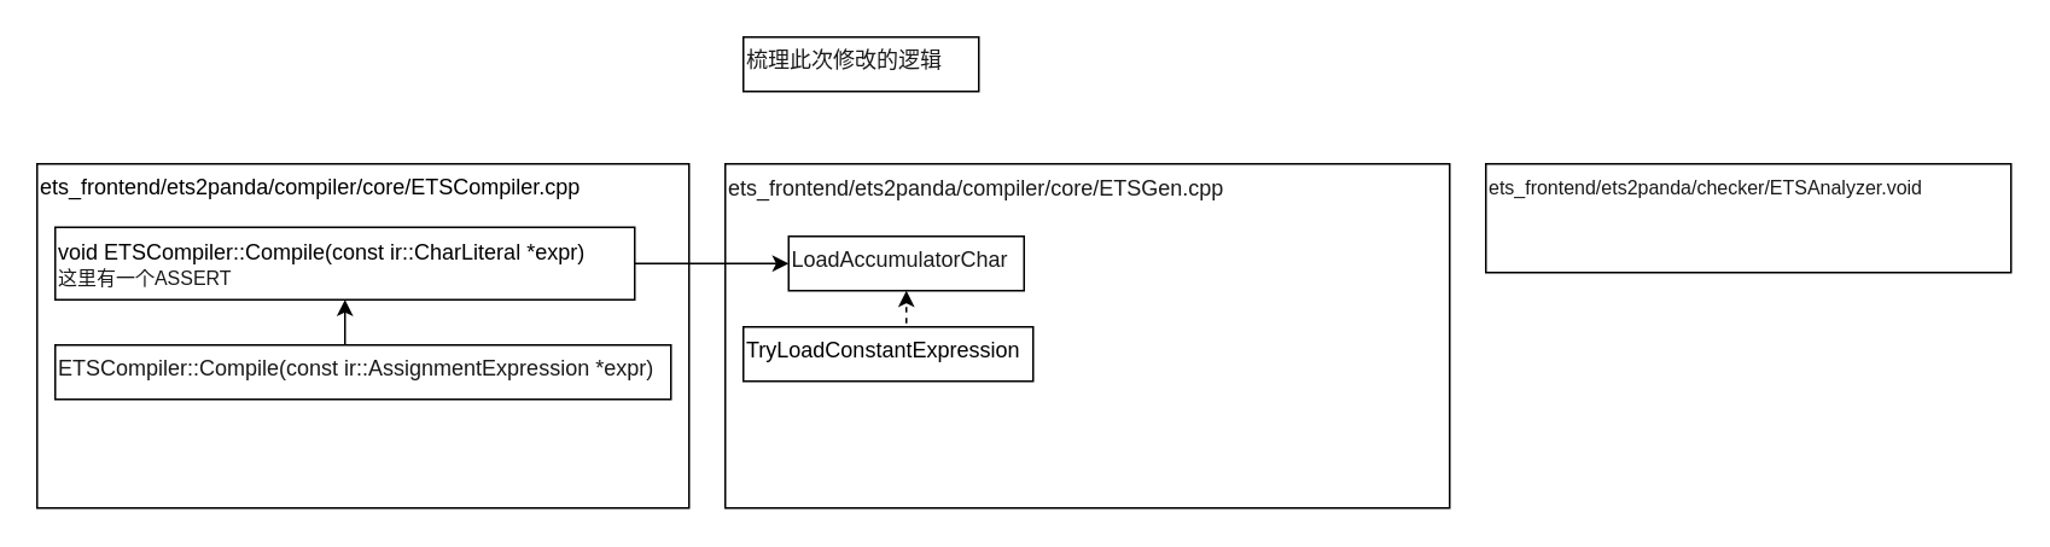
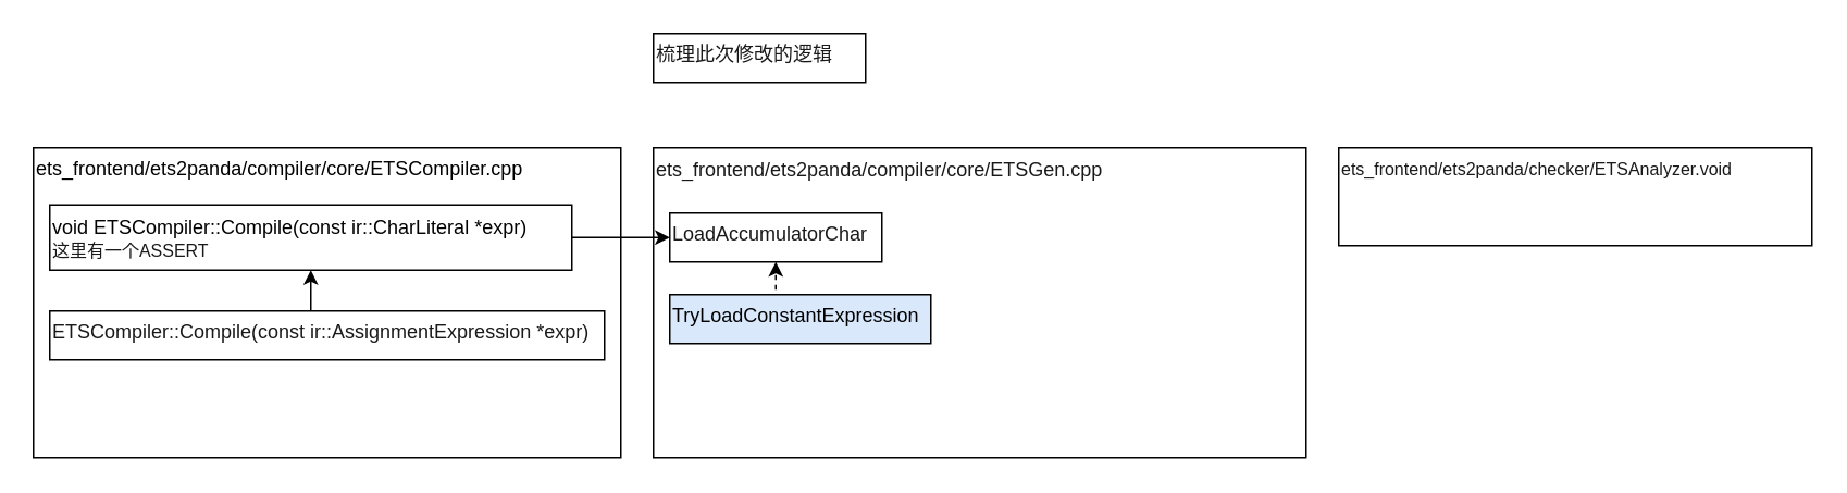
- <mxCell id="4" value="&lt;p style=&quot;margin: 0px; line-height: 100%;&quot;&gt;&lt;span style=&quot;font-family: Arial; color: rgb(25, 25, 25);&quot;&gt;&lt;font style=&quot;font-size: 12px;&quot;&gt;梳理此次修改的逻辑&lt;/font&gt;&lt;/span&gt;&lt;/p&gt;" style="rounded=0;whiteSpace=wrap;html=1;verticalAlign=top;align=left;" vertex="1" parent="1"><mxGeometry x="410" y="20" width="130" height="30" as="geometry" /></mxCell>
+ <mxCell id="4" value="&lt;p style=&quot;margin: 0px; line-height: 100%;&quot;&gt;&lt;span style=&quot;font-family: Arial; color: rgb(25, 25, 25);&quot;&gt;&lt;font style=&quot;font-size: 12px;&quot;&gt;梳理此次修改的逻辑&lt;/font&gt;&lt;/span&gt;&lt;/p&gt;" style="rounded=0;whiteSpace=wrap;html=1;verticalAlign=top;align=left;" vertex="1" parent="1"><mxGeometry x="400" y="20" width="130" height="30" as="geometry" /></mxCell>
- <mxCell id="3" value="&lt;p style=&quot;margin: 0px; line-height: 100%;&quot;&gt;&lt;span style=&quot;font-family: Arial; color: rgb(25, 25, 25);&quot;&gt;&lt;font style=&quot;font-size: 12px;&quot;&gt;LoadAccumulatorChar&lt;/font&gt;&lt;/span&gt;&lt;/p&gt;" style="rounded=0;whiteSpace=wrap;html=1;verticalAlign=top;align=left;" vertex="1" parent="1"><mxGeometry x="435" y="130" width="130" height="30" as="geometry" /></mxCell>
+ <mxCell id="3" value="&lt;p style=&quot;margin: 0px; line-height: 100%;&quot;&gt;&lt;span style=&quot;font-family: Arial; color: rgb(25, 25, 25);&quot;&gt;&lt;font style=&quot;font-size: 12px;&quot;&gt;LoadAccumulatorChar&lt;/font&gt;&lt;/span&gt;&lt;/p&gt;" style="rounded=0;whiteSpace=wrap;html=1;verticalAlign=top;align=left;" vertex="1" parent="1"><mxGeometry x="410" y="130" width="130" height="30" as="geometry" /></mxCell>
- <mxCell id="6" value="&lt;p style=&quot;margin: 0px; line-height: 100%;&quot;&gt;TryLoadConstantExpression&lt;/p&gt;" style="rounded=0;whiteSpace=wrap;html=1;verticalAlign=top;align=left;" vertex="1" parent="1"><mxGeometry x="410" y="180" width="160" height="30" as="geometry" /></mxCell>
+ <mxCell id="6" value="&lt;p style=&quot;margin: 0px; line-height: 100%;&quot;&gt;TryLoadConstantExpression&lt;/p&gt;" style="rounded=0;whiteSpace=wrap;html=1;verticalAlign=top;align=left;fillColor=#dae8fc;" vertex="1" parent="1"><mxGeometry x="410" y="180" width="160" height="30" as="geometry" /></mxCell>
